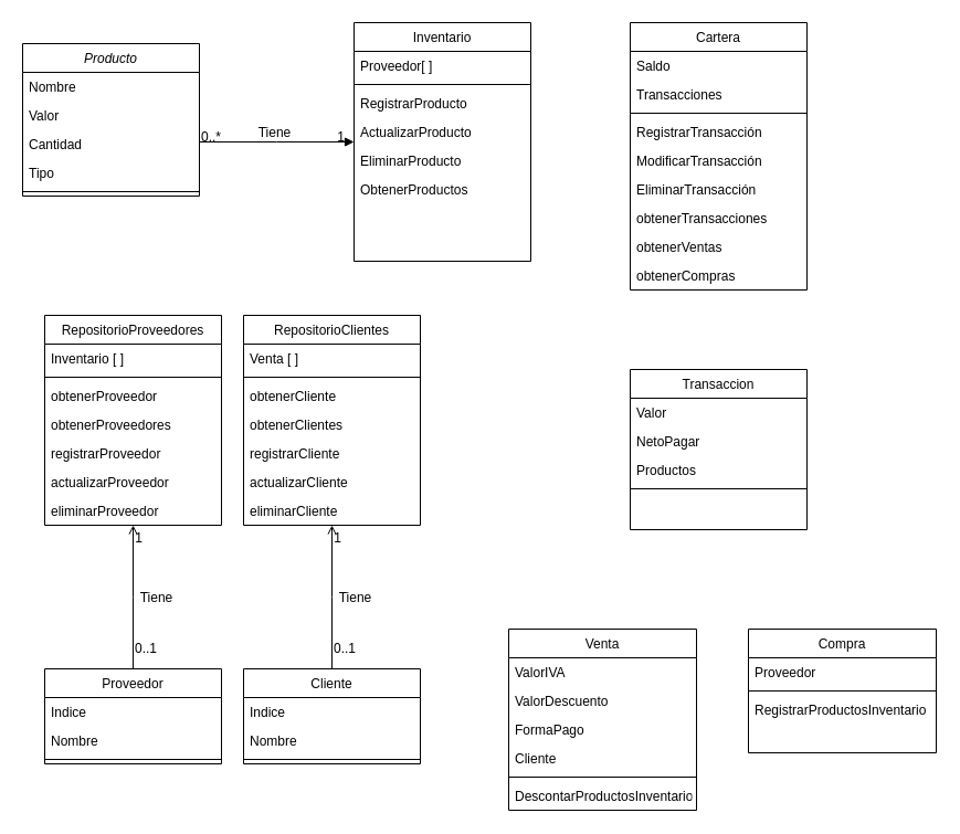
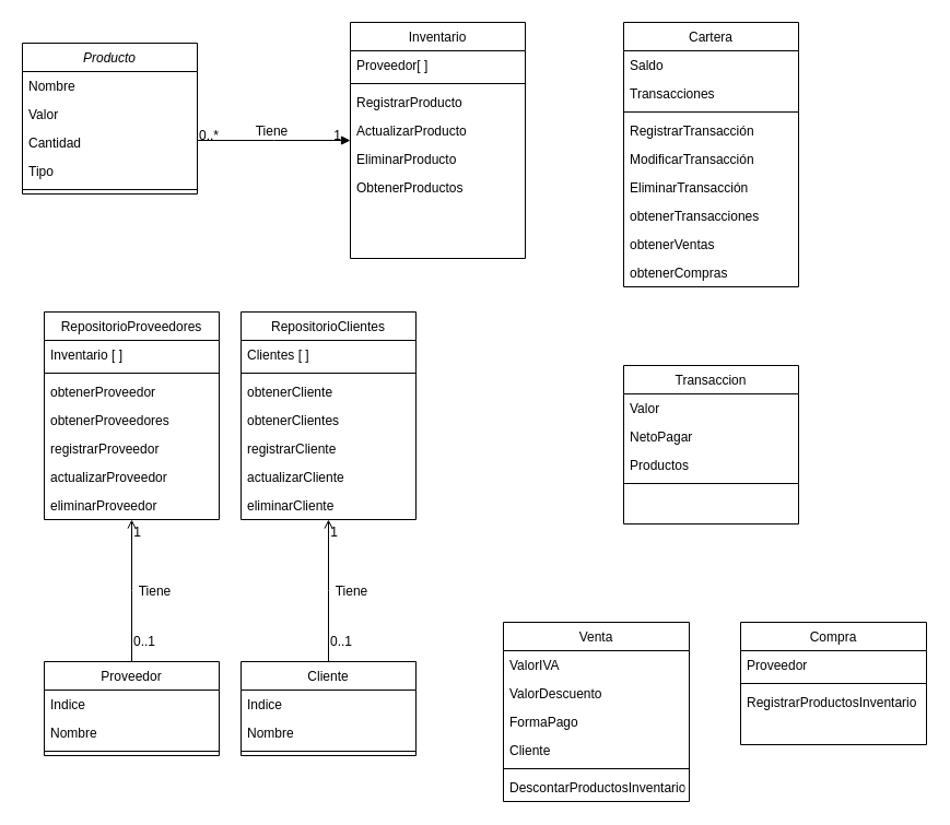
- <mxCell id="62" value="Venta [ ]" style="text;align=left;verticalAlign=top;spacingLeft=4;spacingRight=4;overflow=hidden;rotatable=0;points=[[0,0.5],[1,0.5]];portConstraint=eastwest;" vertex="1" parent="61"><mxGeometry y="26" width="160" height="26" as="geometry" /></mxCell>
+ <mxCell id="62" value="Clientes [ ]" style="text;align=left;verticalAlign=top;spacingLeft=4;spacingRight=4;overflow=hidden;rotatable=0;points=[[0,0.5],[1,0.5]];portConstraint=eastwest;" vertex="1" parent="61"><mxGeometry y="26" width="160" height="26" as="geometry" /></mxCell>
